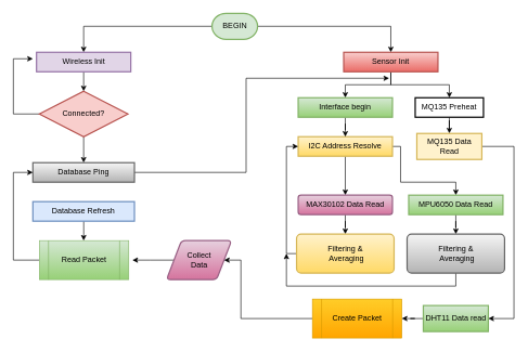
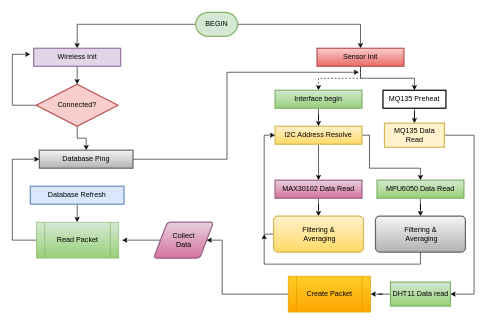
- <mxCell id="8" value="" style="edgeStyle=orthogonalEdgeStyle;rounded=0;orthogonalLoop=1;jettySize=auto;html=1;" parent="1" source="9" target="25" edge="1"><mxGeometry relative="1" as="geometry" /></mxCell>
+ <mxCell id="8" value="" style="edgeStyle=orthogonalEdgeStyle;rounded=0;orthogonalLoop=1;jettySize=auto;html=1;dashed=1;" parent="1" source="9" target="25" edge="1"><mxGeometry relative="1" as="geometry" /></mxCell>
- <mxCell id="14" value="Database Ping" style="whiteSpace=wrap;html=1;strokeWidth=2;fillColor=#f5f5f5;gradientColor=#b3b3b3;strokeColor=#666666;" parent="1" vertex="1"><mxGeometry x="49.98" y="250" width="156.25" height="30" as="geometry" /></mxCell>
+ <mxCell id="14" value="Database Ping" style="whiteSpace=wrap;html=1;strokeWidth=2;fillColor=#f5f5f5;gradientColor=#b3b3b3;strokeColor=#666666;" parent="1" vertex="1"><mxGeometry x="64.98" y="250" width="156.25" height="30" as="geometry" /></mxCell>
- <mxCell id="27" value="MAX30102 Data Read" style="whiteSpace=wrap;html=1;strokeWidth=2;fillColor=#e6d0de;gradientColor=#d5739d;strokeColor=#996185;rounded=1;" vertex="1" parent="1"><mxGeometry x="458.1" y="300" width="145" height="30" as="geometry" /></mxCell>
+ <mxCell id="27" value="MAX30102 Data Read" style="whiteSpace=wrap;html=1;strokeWidth=2;fillColor=#e6d0de;gradientColor=#d5739d;strokeColor=#996185;" vertex="1" parent="1"><mxGeometry x="458.1" y="300" width="145" height="30" as="geometry" /></mxCell>
